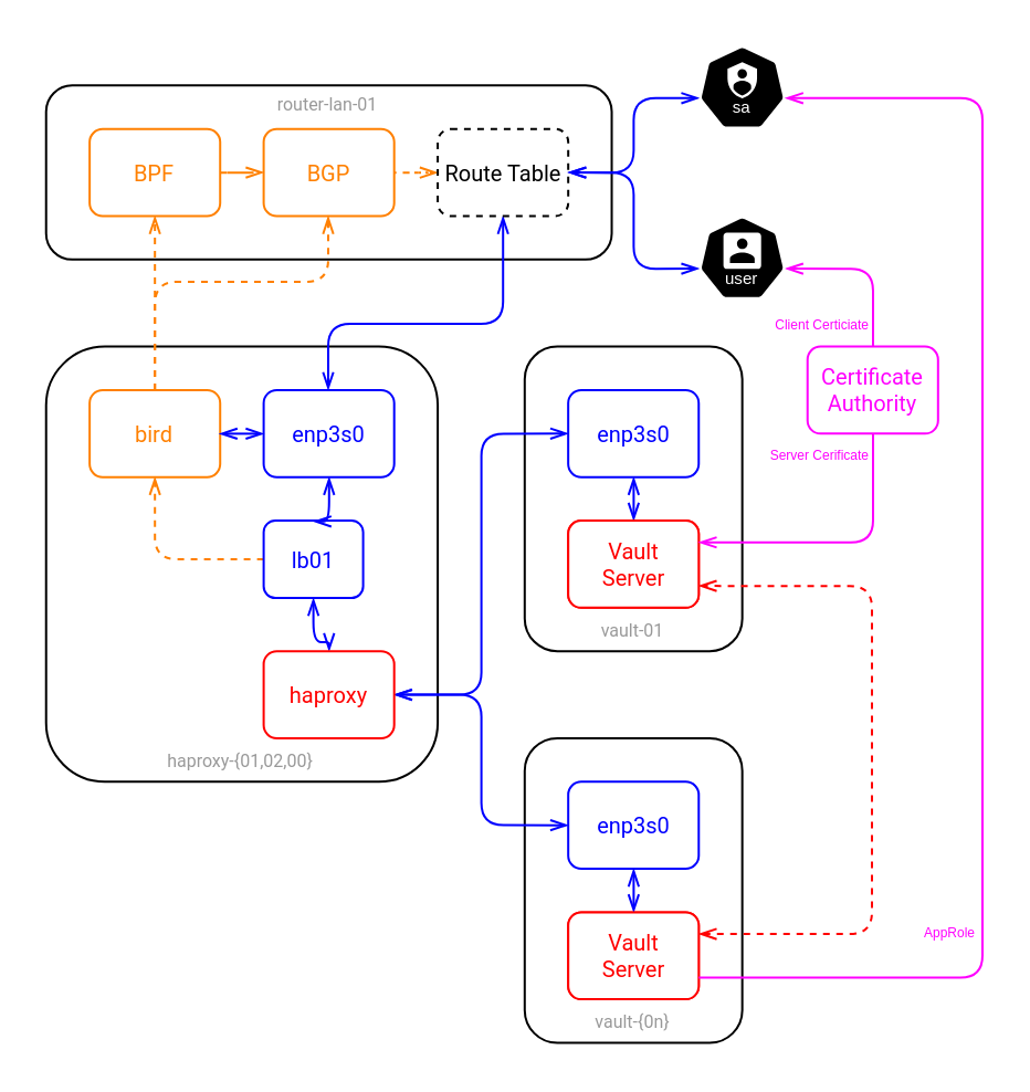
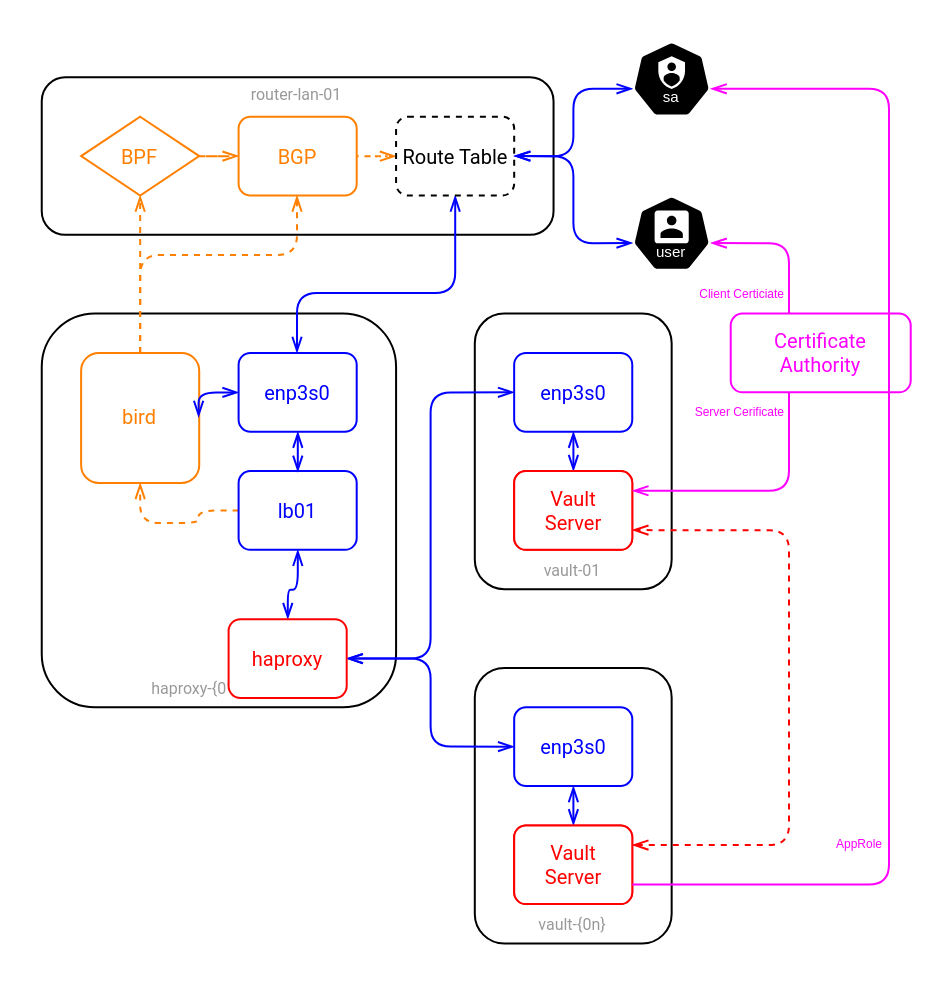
- <mxCell id="22" value="BPF" style="rounded=1;whiteSpace=wrap;html=1;fontFamily=Roboto;fontSource=https%3A%2F%2Ffonts.googleapis.com%2Fcss%3Ffamily%3DRoboto;fontColor=#FF8000;strokeColor=#FF8000;fontSize=10;" parent="1" vertex="1"><mxGeometry x="40.06" y="57.87" width="59.055" height="39.37" as="geometry" /></mxCell>
+ <mxCell id="22" value="BPF" style="rhombus;whiteSpace=wrap;html=1;fontFamily=Roboto;fontSource=https%3A%2F%2Ffonts.googleapis.com%2Fcss%3Ffamily%3DRoboto;fontColor=#FF8000;strokeColor=#FF8000;fontSize=10;" parent="1" vertex="1"><mxGeometry x="40.06" y="57.87" width="59.055" height="39.37" as="geometry" /></mxCell>
- <mxCell id="39" value="Certificate Authority" style="rounded=1;whiteSpace=wrap;html=1;fontFamily=Roboto;fontSource=https%3A%2F%2Ffonts.googleapis.com%2Fcss%3Ffamily%3DRoboto;strokeColor=#FF00FF;fontSize=10;labelBackgroundColor=none;fontColor=#FF00FF;" parent="1" vertex="1"><mxGeometry x="364.855" y="156.295" width="59.055" height="39.37" as="geometry" /></mxCell>
+ <mxCell id="39" value="Certificate Authority" style="rounded=1;whiteSpace=wrap;html=1;fontFamily=Roboto;fontSource=https%3A%2F%2Ffonts.googleapis.com%2Fcss%3Ffamily%3DRoboto;strokeColor=#FF00FF;fontSize=10;labelBackgroundColor=none;fontColor=#FF00FF;" parent="1" vertex="1"><mxGeometry x="364.855" y="156.295" width="90" height="39.37" as="geometry" /></mxCell>
- <mxCell id="12" value="bird" style="rounded=1;whiteSpace=wrap;html=1;fontFamily=Roboto;fontSource=https%3A%2F%2Ffonts.googleapis.com%2Fcss%3Ffamily%3DRoboto;fontColor=#FF8000;strokeColor=#FF8000;fontSize=10;" parent="1" vertex="1"><mxGeometry x="40.06" y="175.97" width="59.055" height="39.37" as="geometry" /></mxCell>
+ <mxCell id="12" value="bird" style="rounded=1;whiteSpace=wrap;html=1;fontFamily=Roboto;fontSource=https%3A%2F%2Ffonts.googleapis.com%2Fcss%3Ffamily%3DRoboto;fontColor=#FF8000;strokeColor=#FF8000;fontSize=10;" parent="1" vertex="1"><mxGeometry x="40.06" y="175.97" width="59.055" height="65" as="geometry" /></mxCell>
- <mxCell id="15" value="lb01" style="rounded=1;whiteSpace=wrap;html=1;fontFamily=Roboto;fontSource=https%3A%2F%2Ffonts.googleapis.com%2Fcss%3Ffamily%3DRoboto;fontSize=10;fontColor=#0000FF;strokeColor=#0000FF;" parent="1" vertex="1"><mxGeometry x="118.8" y="235.03" width="45" height="35" as="geometry" /></mxCell>
+ <mxCell id="15" value="lb01" style="rounded=1;whiteSpace=wrap;html=1;fontFamily=Roboto;fontSource=https%3A%2F%2Ffonts.googleapis.com%2Fcss%3Ffamily%3DRoboto;fontSize=10;fontColor=#0000FF;strokeColor=#0000FF;" parent="1" vertex="1"><mxGeometry x="118.8" y="235.03" width="59.055" height="39.37" as="geometry" /></mxCell>
- <mxCell id="18" value="haproxy" style="rounded=1;whiteSpace=wrap;html=1;fontFamily=Roboto;fontSource=https%3A%2F%2Ffonts.googleapis.com%2Fcss%3Ffamily%3DRoboto;fontSize=10;fontColor=#FF0000;strokeColor=#FF0000;" parent="1" vertex="1"><mxGeometry x="118.8" y="294.08" width="59.055" height="39.37" as="geometry" /></mxCell>
+ <mxCell id="18" value="haproxy" style="rounded=1;whiteSpace=wrap;html=1;fontFamily=Roboto;fontSource=https%3A%2F%2Ffonts.googleapis.com%2Fcss%3Ffamily%3DRoboto;fontSize=10;fontColor=#FF0000;strokeColor=#FF0000;" parent="1" vertex="1"><mxGeometry x="113.8" y="309.08" width="59.055" height="39.37" as="geometry" /></mxCell>
